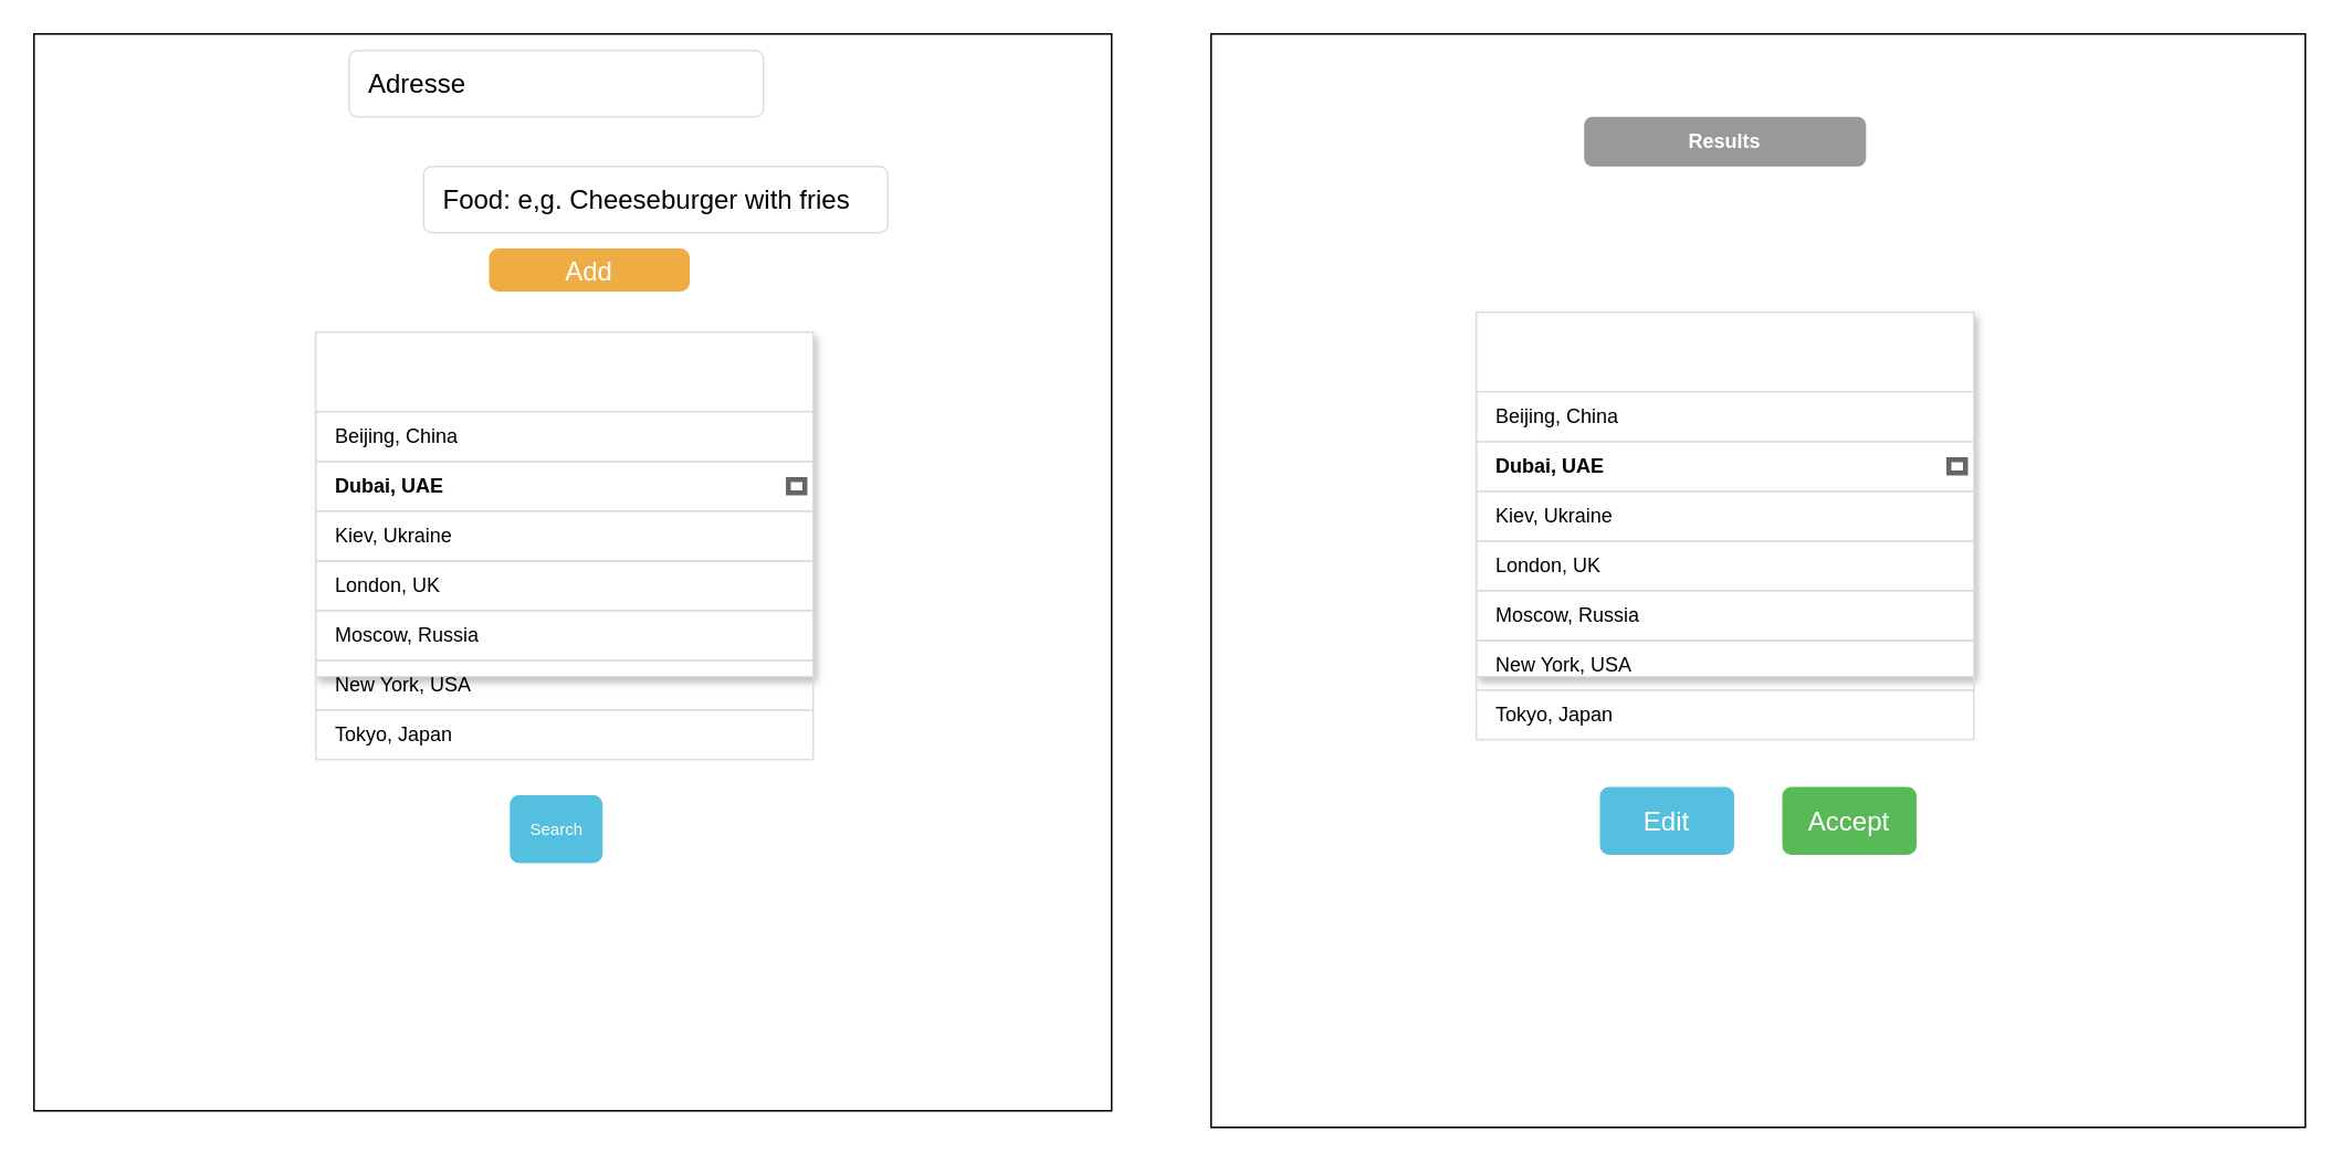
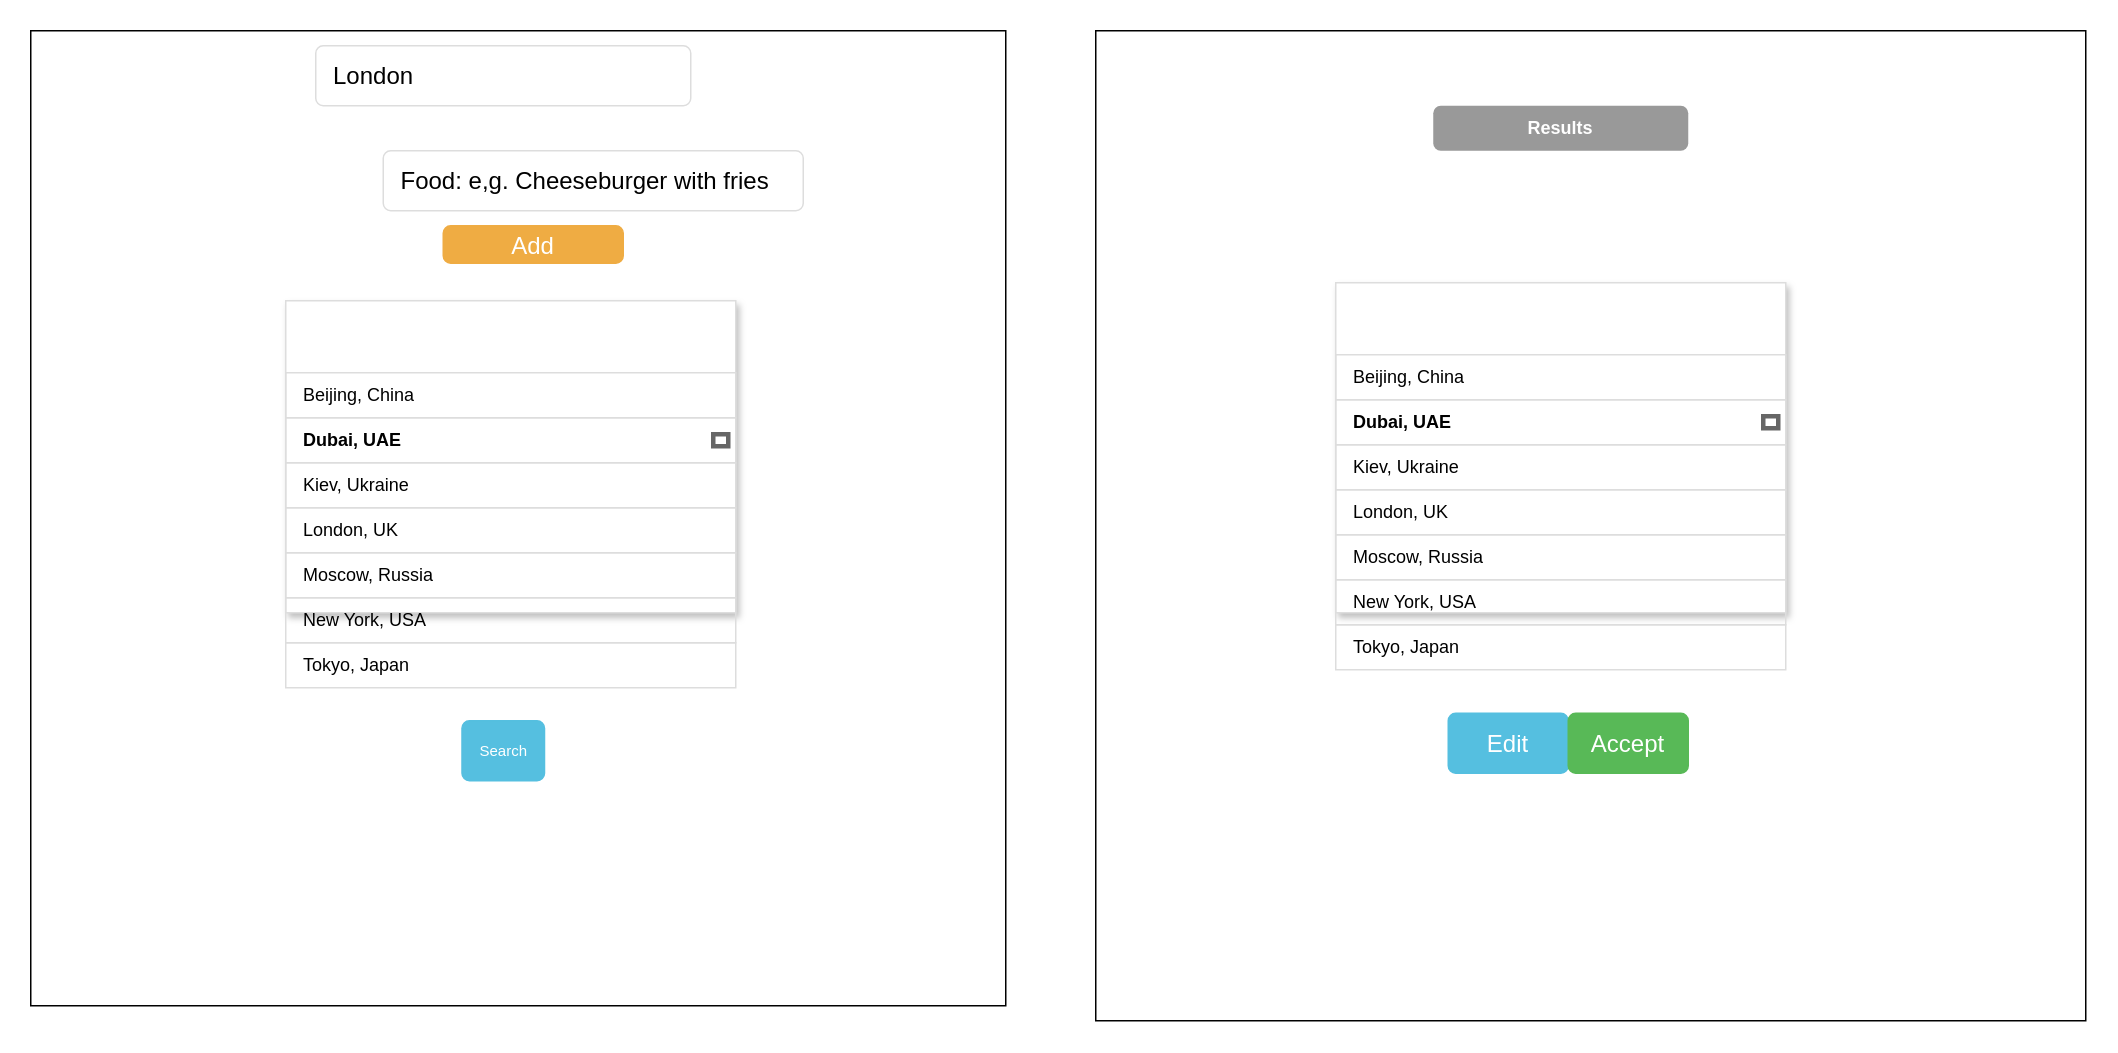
- <mxCell id="3" value="Adresse" style="html=1;shadow=0;dashed=0;shape=mxgraph.bootstrap.rrect;rSize=5;strokeColor=#dddddd;fontSize=16;align=left;spacingLeft=10;whiteSpace=wrap;" vertex="1" parent="1"><mxGeometry x="210" y="30" width="250" height="40" as="geometry" /></mxCell>
+ <mxCell id="3" value="London" style="html=1;shadow=0;dashed=0;shape=mxgraph.bootstrap.rrect;rSize=5;strokeColor=#dddddd;fontSize=16;align=left;spacingLeft=10;whiteSpace=wrap;" vertex="1" parent="1"><mxGeometry x="210" y="30" width="250" height="40" as="geometry" /></mxCell>
- <mxCell id="28" value="Accept" style="html=1;shadow=0;dashed=0;shape=mxgraph.bootstrap.rrect;rSize=5;fillColor=#58B957;align=center;strokeColor=#58B957;fontColor=#ffffff;fontSize=16;whiteSpace=wrap;" vertex="1" parent="1"><mxGeometry x="1075" y="475" width="80" height="40" as="geometry" /></mxCell>
+ <mxCell id="28" value="Accept" style="html=1;shadow=0;dashed=0;shape=mxgraph.bootstrap.rrect;rSize=5;fillColor=#58B957;align=center;strokeColor=#58B957;fontColor=#ffffff;fontSize=16;whiteSpace=wrap;" vertex="1" parent="1"><mxGeometry x="1045" y="475" width="80" height="40" as="geometry" /></mxCell>
